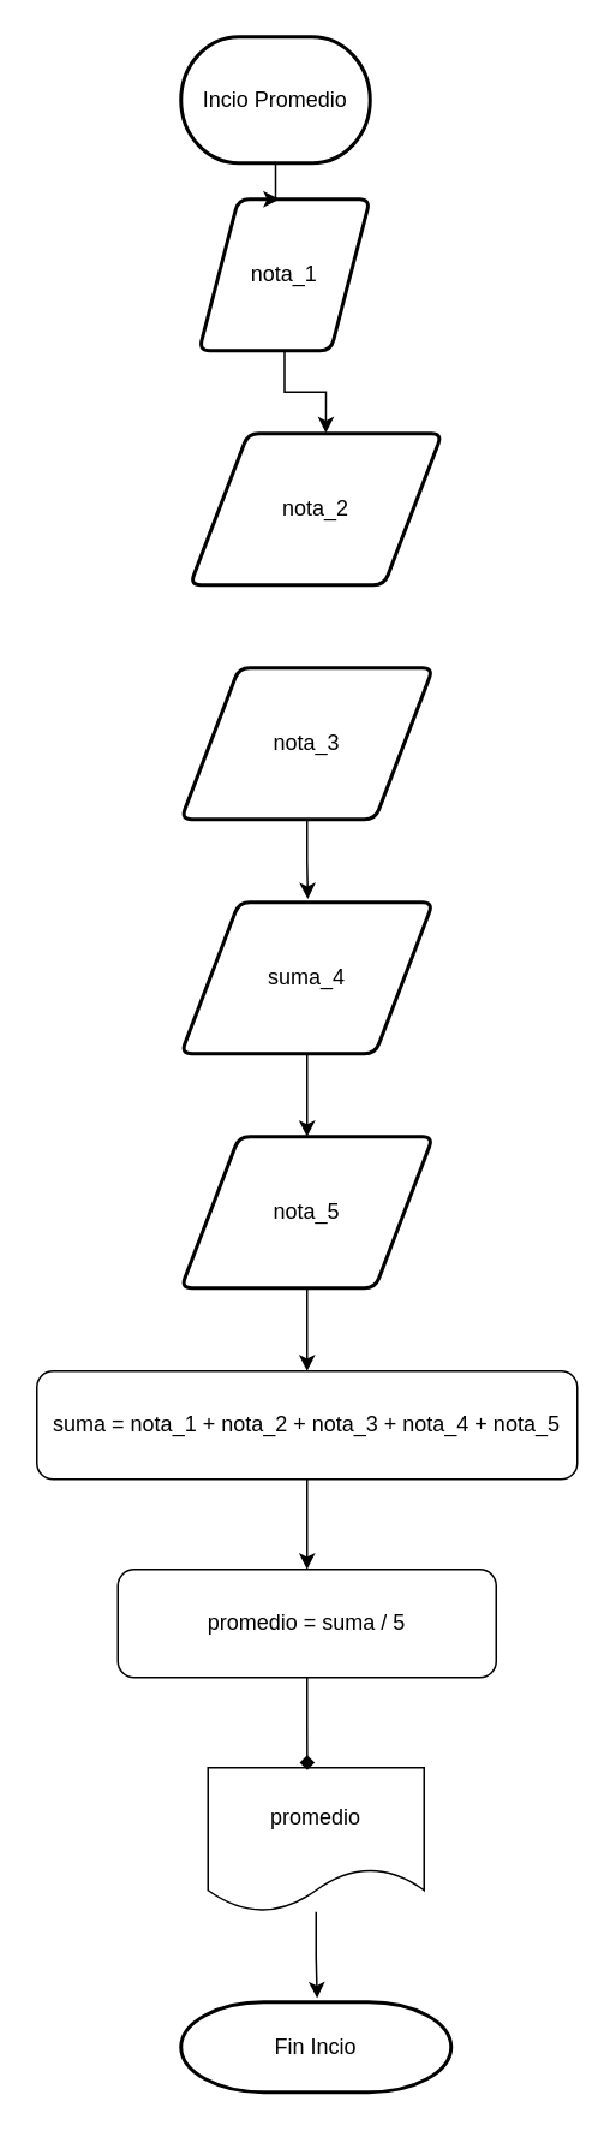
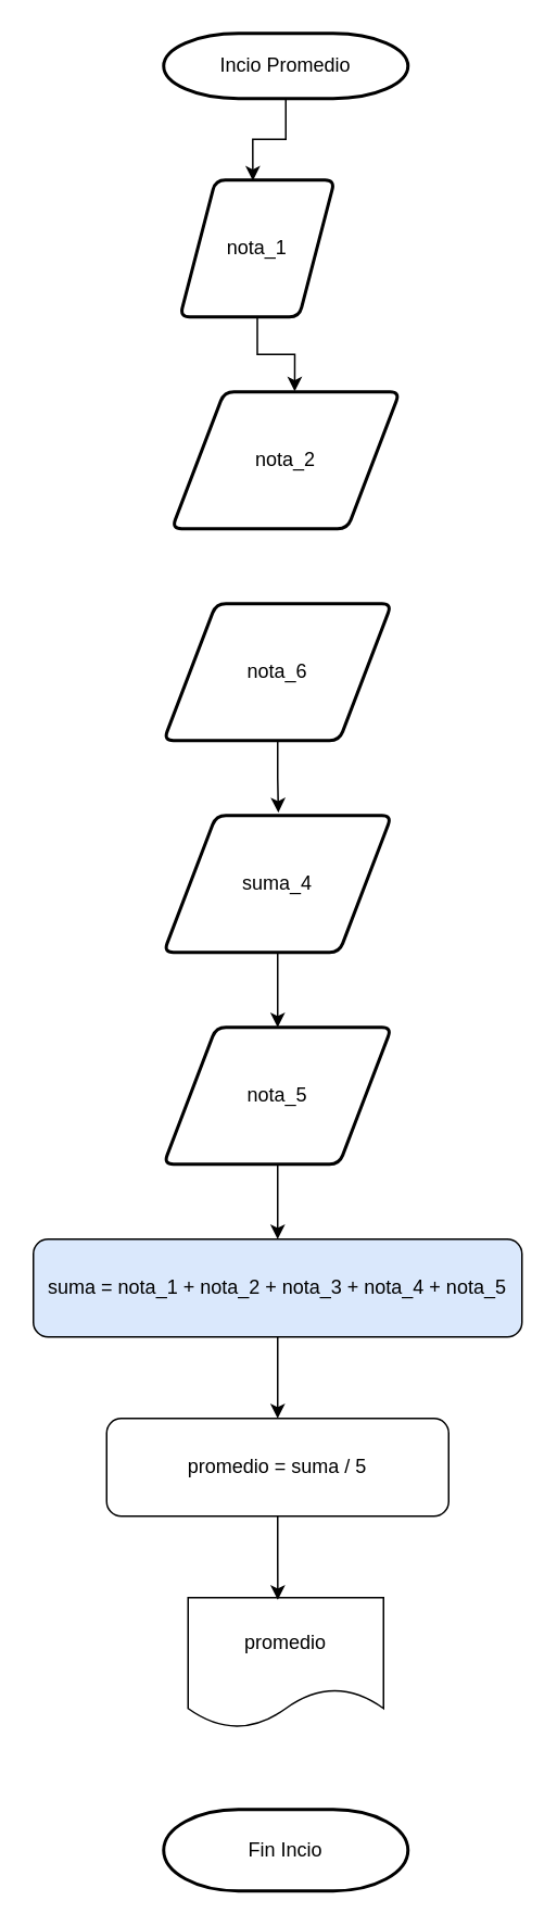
- <mxCell id="2" value="Incio Promedio" style="strokeWidth=2;html=1;shape=mxgraph.flowchart.terminator;whiteSpace=wrap;" vertex="1" parent="1"><mxGeometry x="100" y="20" width="105" height="70" as="geometry" /></mxCell>
+ <mxCell id="2" value="Incio Promedio" style="strokeWidth=2;html=1;shape=mxgraph.flowchart.terminator;whiteSpace=wrap;" vertex="1" parent="1"><mxGeometry x="100" y="20" width="150" height="40" as="geometry" /></mxCell>
- <mxCell id="6" value="nota_3" style="shape=parallelogram;html=1;strokeWidth=2;perimeter=parallelogramPerimeter;whiteSpace=wrap;rounded=1;arcSize=12;size=0.23;" vertex="1" parent="1"><mxGeometry x="100" y="370" width="140" height="84" as="geometry" /></mxCell>
+ <mxCell id="6" value="nota_6" style="shape=parallelogram;html=1;strokeWidth=2;perimeter=parallelogramPerimeter;whiteSpace=wrap;rounded=1;arcSize=12;size=0.23;" vertex="1" parent="1"><mxGeometry x="100" y="370" width="140" height="84" as="geometry" /></mxCell>
- <mxCell id="11" value="suma = nota_1 + nota_2 + nota_3 + nota_4 + nota_5" style="rounded=1;whiteSpace=wrap;html=1;" vertex="1" parent="1"><mxGeometry x="20" y="760" width="300" height="60" as="geometry" /></mxCell>
+ <mxCell id="11" value="suma = nota_1 + nota_2 + nota_3 + nota_4 + nota_5" style="rounded=1;whiteSpace=wrap;html=1;fillColor=#dae8fc;" vertex="1" parent="1"><mxGeometry x="20" y="760" width="300" height="60" as="geometry" /></mxCell>
- <mxCell id="18" style="edgeStyle=orthogonalEdgeStyle;rounded=0;orthogonalLoop=1;jettySize=auto;html=1;entryX=0.459;entryY=0.017;entryDx=0;entryDy=0;entryPerimeter=0;endArrow=diamond;" edge="1" parent="1" source="12" target="13"><mxGeometry relative="1" as="geometry" /></mxCell>
+ <mxCell id="18" style="edgeStyle=orthogonalEdgeStyle;rounded=0;orthogonalLoop=1;jettySize=auto;html=1;entryX=0.459;entryY=0.017;entryDx=0;entryDy=0;entryPerimeter=0;" edge="1" parent="1" source="12" target="13"><mxGeometry relative="1" as="geometry" /></mxCell>
- <mxCell id="19" style="edgeStyle=orthogonalEdgeStyle;rounded=0;orthogonalLoop=1;jettySize=auto;html=1;entryX=0.504;entryY=-0.043;entryDx=0;entryDy=0;entryPerimeter=0;" edge="1" parent="1" source="13" target="3"><mxGeometry relative="1" as="geometry" /></mxCell>
